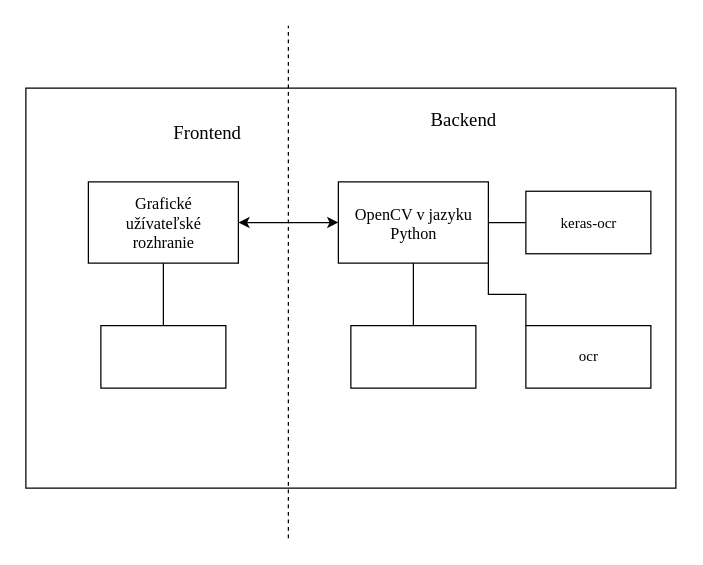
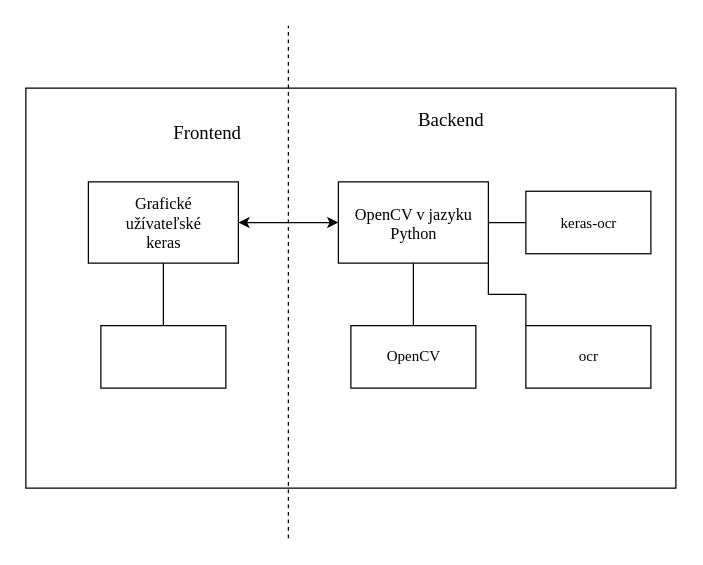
- <mxCell id="5" value="&lt;font face=&quot;computer modern&quot; style=&quot;font-size: 15px;&quot;&gt;Backend&lt;/font&gt;" style="text;html=1;align=center;verticalAlign=middle;resizable=0;points=[];autosize=1;strokeColor=none;fillColor=none;" parent="1" vertex="1"><mxGeometry x="330" y="80" width="80" height="30" as="geometry" /></mxCell>
+ <mxCell id="5" value="&lt;font face=&quot;computer modern&quot; style=&quot;font-size: 15px;&quot;&gt;Backend&lt;/font&gt;" style="text;html=1;align=center;verticalAlign=middle;resizable=0;points=[];autosize=1;strokeColor=none;fillColor=none;" parent="1" vertex="1"><mxGeometry x="320" y="80" width="80" height="30" as="geometry" /></mxCell>
- <mxCell id="23" value="&lt;font face=&quot;computer modern&quot; style=&quot;font-size: 13px;&quot;&gt;rozhranie&lt;/font&gt;" style="text;html=1;align=center;verticalAlign=middle;resizable=0;points=[];autosize=1;strokeColor=none;fillColor=none;" vertex="1" parent="1"><mxGeometry x="95" y="178" width="70" height="30" as="geometry" /></mxCell>
+ <mxCell id="23" value="&lt;font face=&quot;computer modern&quot; style=&quot;font-size: 13px;&quot;&gt;keras&lt;/font&gt;" style="text;html=1;align=center;verticalAlign=middle;resizable=0;points=[];autosize=1;strokeColor=none;fillColor=none;" vertex="1" parent="1"><mxGeometry x="95" y="178" width="70" height="30" as="geometry" /></mxCell>
+ <mxCell id="17" value="&lt;font style=&quot;font-size: 12px;&quot; face=&quot;computer modern&quot;&gt;OpenCV&lt;/font&gt;" style="text;html=1;align=center;verticalAlign=middle;resizable=0;points=[];autosize=1;strokeColor=none;fillColor=none;" parent="1" vertex="1"><mxGeometry x="295" y="270" width="70" height="30" as="geometry" /></mxCell>
